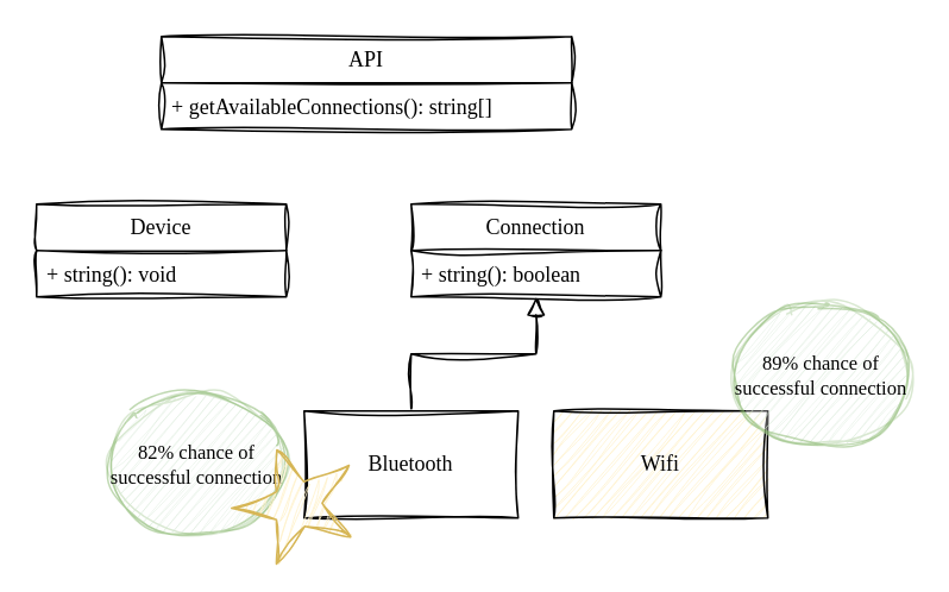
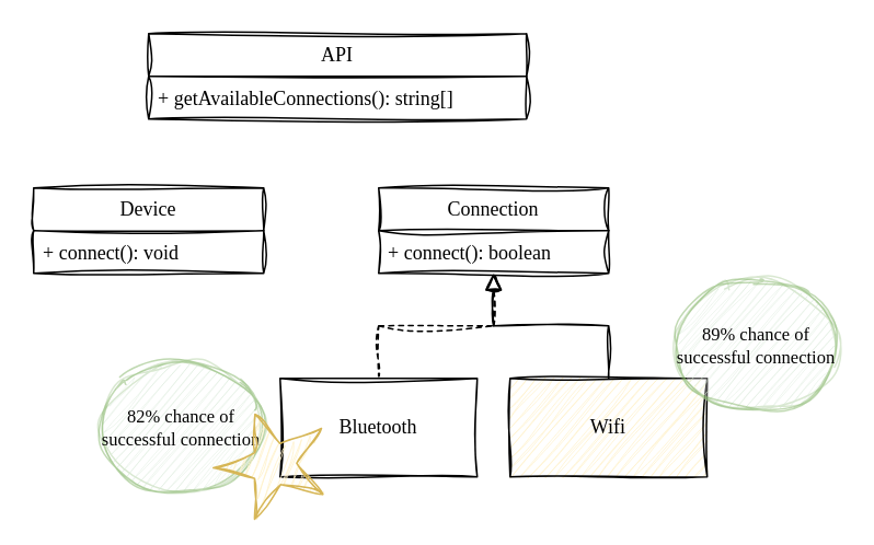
- <mxCell id="9" value="+ string(): void" style="text;strokeColor=none;fillColor=none;align=left;verticalAlign=top;spacingLeft=4;spacingRight=4;overflow=hidden;rotatable=0;points=[[0,0.5],[1,0.5]];portConstraint=eastwest;whiteSpace=wrap;html=1;fontFamily=Architects Daughter;fontSource=https%3A%2F%2Ffonts.googleapis.com%2Fcss%3Ffamily%3DArchitects%2BDaughter;labelBackgroundColor=none;" parent="8" vertex="1"><mxGeometry y="26" width="140" height="26" as="geometry" /></mxCell>
+ <mxCell id="9" value="+ connect(): void" style="text;strokeColor=none;fillColor=none;align=left;verticalAlign=top;spacingLeft=4;spacingRight=4;overflow=hidden;rotatable=0;points=[[0,0.5],[1,0.5]];portConstraint=eastwest;whiteSpace=wrap;html=1;fontFamily=Architects Daughter;fontSource=https%3A%2F%2Ffonts.googleapis.com%2Fcss%3Ffamily%3DArchitects%2BDaughter;labelBackgroundColor=none;" parent="8" vertex="1"><mxGeometry y="26" width="140" height="26" as="geometry" /></mxCell>
- <mxCell id="7" value="+ string(): boolean" style="text;strokeColor=none;fillColor=none;align=left;verticalAlign=top;spacingLeft=4;spacingRight=4;overflow=hidden;rotatable=0;points=[[0,0.5],[1,0.5]];portConstraint=eastwest;whiteSpace=wrap;html=1;fontFamily=Architects Daughter;fontSource=https%3A%2F%2Ffonts.googleapis.com%2Fcss%3Ffamily%3DArchitects%2BDaughter;labelBackgroundColor=none;" parent="6" vertex="1"><mxGeometry y="26" width="140" height="26" as="geometry" /></mxCell>
+ <mxCell id="7" value="+ connect(): boolean" style="text;strokeColor=none;fillColor=none;align=left;verticalAlign=top;spacingLeft=4;spacingRight=4;overflow=hidden;rotatable=0;points=[[0,0.5],[1,0.5]];portConstraint=eastwest;whiteSpace=wrap;html=1;fontFamily=Architects Daughter;fontSource=https%3A%2F%2Ffonts.googleapis.com%2Fcss%3Ffamily%3DArchitects%2BDaughter;labelBackgroundColor=none;" parent="6" vertex="1"><mxGeometry y="26" width="140" height="26" as="geometry" /></mxCell>
- <mxCell id="2" style="edgeStyle=orthogonalEdgeStyle;rounded=0;sketch=1;hachureGap=4;jiggle=2;curveFitting=1;orthogonalLoop=1;jettySize=auto;html=1;fontFamily=Architects Daughter;fontSource=https%3A%2F%2Ffonts.googleapis.com%2Fcss%3Ffamily%3DArchitects%2BDaughter;fontColor=default;endArrow=block;endFill=0;endSize=8;labelBackgroundColor=none;" parent="1" source="3" target="6" edge="1"><mxGeometry relative="1" as="geometry"><mxPoint x="300" y="170" as="targetPoint" /></mxGeometry></mxCell>
+ <mxCell id="2" style="edgeStyle=orthogonalEdgeStyle;rounded=0;sketch=1;hachureGap=4;jiggle=2;curveFitting=1;orthogonalLoop=1;jettySize=auto;html=1;fontFamily=Architects Daughter;fontSource=https%3A%2F%2Ffonts.googleapis.com%2Fcss%3Ffamily%3DArchitects%2BDaughter;fontColor=default;endArrow=block;endFill=0;endSize=8;labelBackgroundColor=none;dashed=1;" parent="1" source="3" target="6" edge="1"><mxGeometry relative="1" as="geometry"><mxPoint x="300" y="170" as="targetPoint" /></mxGeometry></mxCell>
+ <mxCell id="4" style="edgeStyle=orthogonalEdgeStyle;rounded=0;sketch=1;hachureGap=4;jiggle=2;curveFitting=1;orthogonalLoop=1;jettySize=auto;html=1;fontFamily=Architects Daughter;fontSource=https%3A%2F%2Ffonts.googleapis.com%2Fcss%3Ffamily%3DArchitects%2BDaughter;fontColor=default;endArrow=block;endFill=0;startSize=8;endSize=8;labelBackgroundColor=none;" parent="1" source="5" target="6" edge="1"><mxGeometry relative="1" as="geometry"><mxPoint x="300" y="170" as="targetPoint" /></mxGeometry></mxCell>
